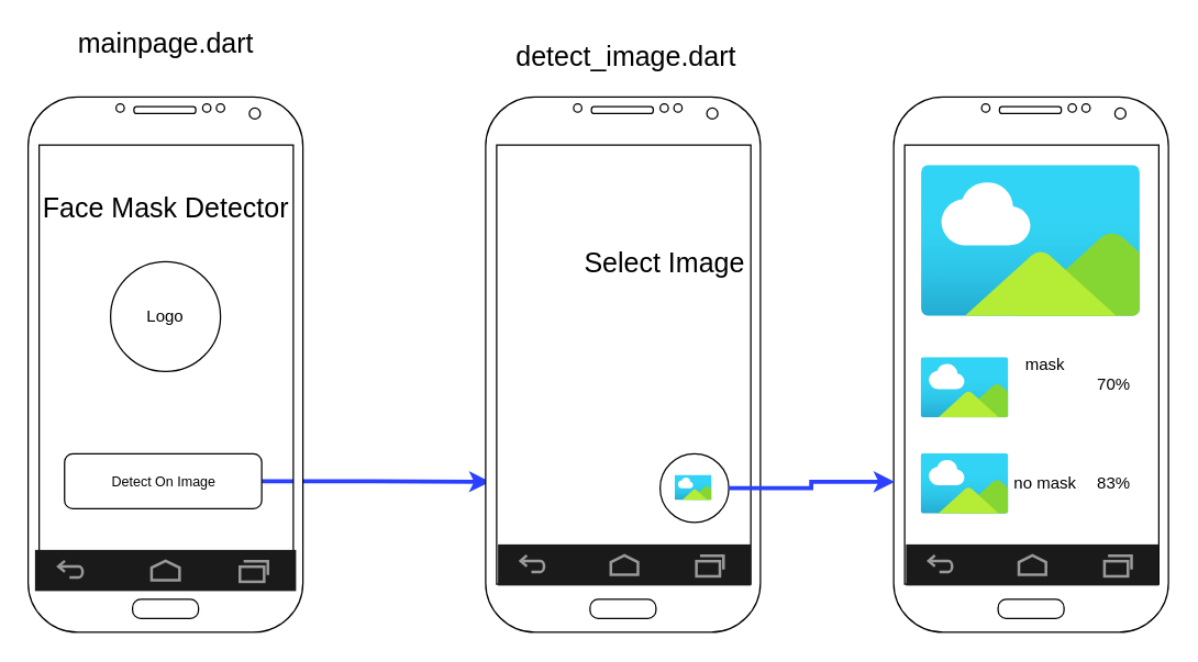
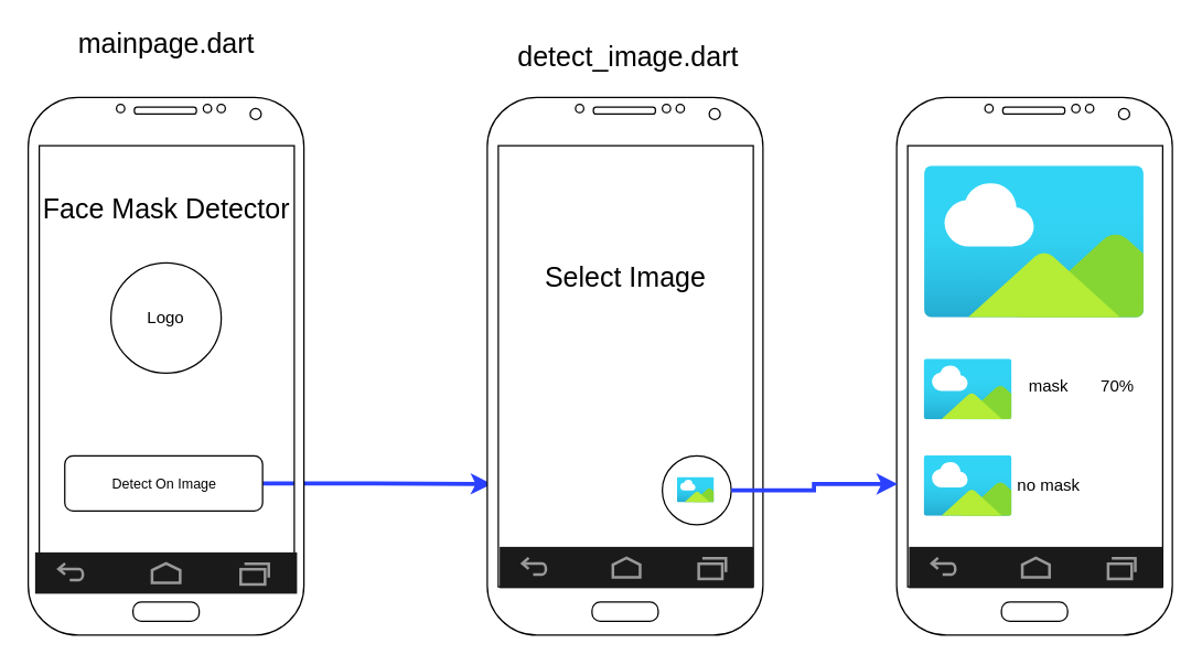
- <mxCell id="13" value="&lt;font style=&quot;font-size: 20px&quot;&gt;Select Image&lt;/font&gt;" style="text;html=1;align=center;verticalAlign=middle;resizable=0;points=[];autosize=1;" vertex="1" parent="10"><mxGeometry x="65" y="110" width="130" height="20" as="geometry" /></mxCell>
+ <mxCell id="13" value="&lt;font style=&quot;font-size: 20px&quot;&gt;Select Image&lt;/font&gt;" style="text;html=1;align=center;verticalAlign=middle;resizable=0;points=[];autosize=1;" vertex="1" parent="10"><mxGeometry x="35" y="120" width="130" height="20" as="geometry" /></mxCell>
- <mxCell id="22" value="mask" style="text;html=1;align=center;verticalAlign=middle;resizable=0;points=[];autosize=1;" vertex="1" parent="16"><mxGeometry x="90" y="185" width="40" height="20" as="geometry" /></mxCell>
+ <mxCell id="22" value="mask" style="text;html=1;align=center;verticalAlign=middle;resizable=0;points=[];autosize=1;" vertex="1" parent="16"><mxGeometry x="90" y="200" width="40" height="20" as="geometry" /></mxCell>
- <mxCell id="25" value="83%" style="text;html=1;align=center;verticalAlign=middle;resizable=0;points=[];autosize=1;" vertex="1" parent="16"><mxGeometry x="140" y="272" width="40" height="20" as="geometry" /></mxCell>
